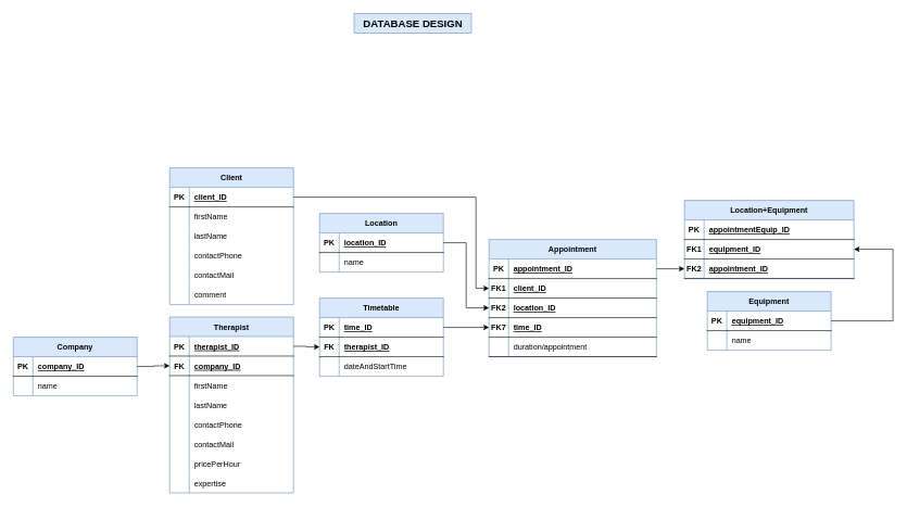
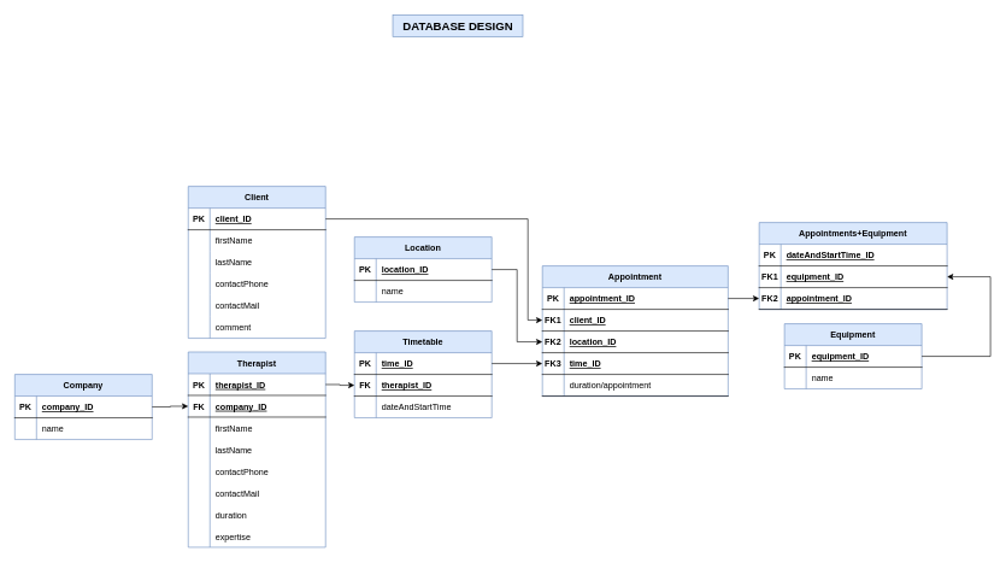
- <mxCell id="93" value="Location+Equipment" style="shape=table;startSize=30;container=1;collapsible=1;childLayout=tableLayout;fixedRows=1;rowLines=0;fontStyle=1;align=center;resizeLast=1;fillColor=#dae8fc;strokeColor=#6c8ebf;" parent="1" vertex="1"><mxGeometry x="1050" y="307" width="260" height="120" as="geometry" /></mxCell>
+ <mxCell id="93" value="Appointments+Equipment" style="shape=table;startSize=30;container=1;collapsible=1;childLayout=tableLayout;fixedRows=1;rowLines=0;fontStyle=1;align=center;resizeLast=1;fillColor=#dae8fc;strokeColor=#6c8ebf;" parent="1" vertex="1"><mxGeometry x="1050" y="307" width="260" height="120" as="geometry" /></mxCell>
- <mxCell id="96" value="appointmentEquip_ID" style="shape=partialRectangle;connectable=0;fillColor=none;top=0;left=0;bottom=0;right=0;align=left;spacingLeft=6;fontStyle=5;overflow=hidden;" parent="94" vertex="1"><mxGeometry x="30" width="230" height="30" as="geometry"><mxRectangle width="230" height="30" as="alternateBounds" /></mxGeometry></mxCell>
+ <mxCell id="96" value="dateAndStartTime_ID" style="shape=partialRectangle;connectable=0;fillColor=none;top=0;left=0;bottom=0;right=0;align=left;spacingLeft=6;fontStyle=5;overflow=hidden;" parent="94" vertex="1"><mxGeometry x="30" width="230" height="30" as="geometry"><mxRectangle width="230" height="30" as="alternateBounds" /></mxGeometry></mxCell>
- <mxCell id="13" value="FK7" style="shape=partialRectangle;connectable=0;fillColor=none;top=0;left=0;bottom=0;right=0;fontStyle=1;overflow=hidden;" vertex="1" parent="12"><mxGeometry width="30" height="30" as="geometry"><mxRectangle width="30" height="30" as="alternateBounds" /></mxGeometry></mxCell>
+ <mxCell id="13" value="FK3" style="shape=partialRectangle;connectable=0;fillColor=none;top=0;left=0;bottom=0;right=0;fontStyle=1;overflow=hidden;" vertex="1" parent="12"><mxGeometry width="30" height="30" as="geometry"><mxRectangle width="30" height="30" as="alternateBounds" /></mxGeometry></mxCell>
- <mxCell id="39" value="pricePerHour" style="shape=partialRectangle;connectable=0;fillColor=none;top=0;left=0;bottom=0;right=0;align=left;spacingLeft=6;overflow=hidden;" parent="37" vertex="1"><mxGeometry x="30" width="160" height="30" as="geometry"><mxRectangle width="160" height="30" as="alternateBounds" /></mxGeometry></mxCell>
+ <mxCell id="39" value="duration" style="shape=partialRectangle;connectable=0;fillColor=none;top=0;left=0;bottom=0;right=0;align=left;spacingLeft=6;overflow=hidden;" parent="37" vertex="1"><mxGeometry x="30" width="160" height="30" as="geometry"><mxRectangle width="160" height="30" as="alternateBounds" /></mxGeometry></mxCell>
